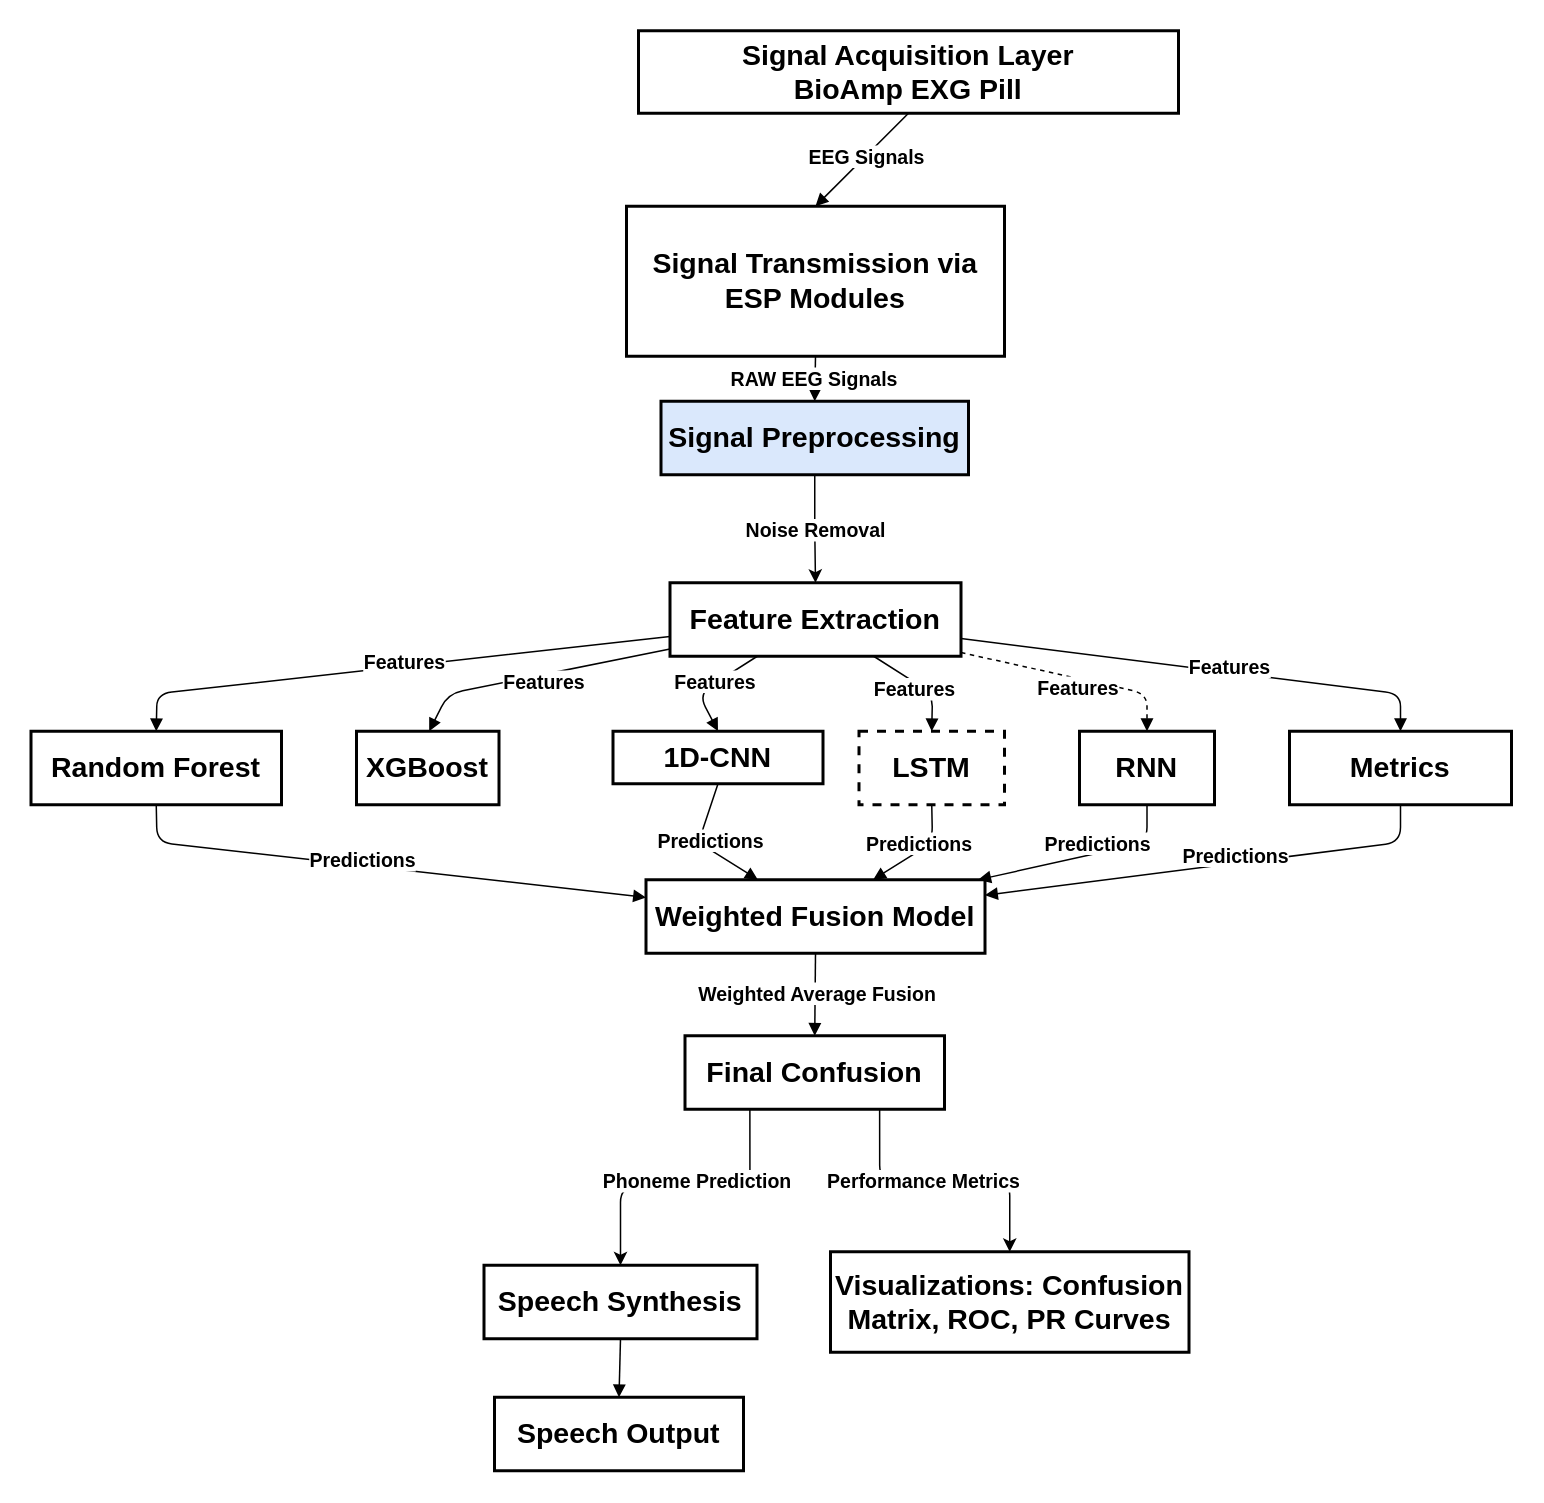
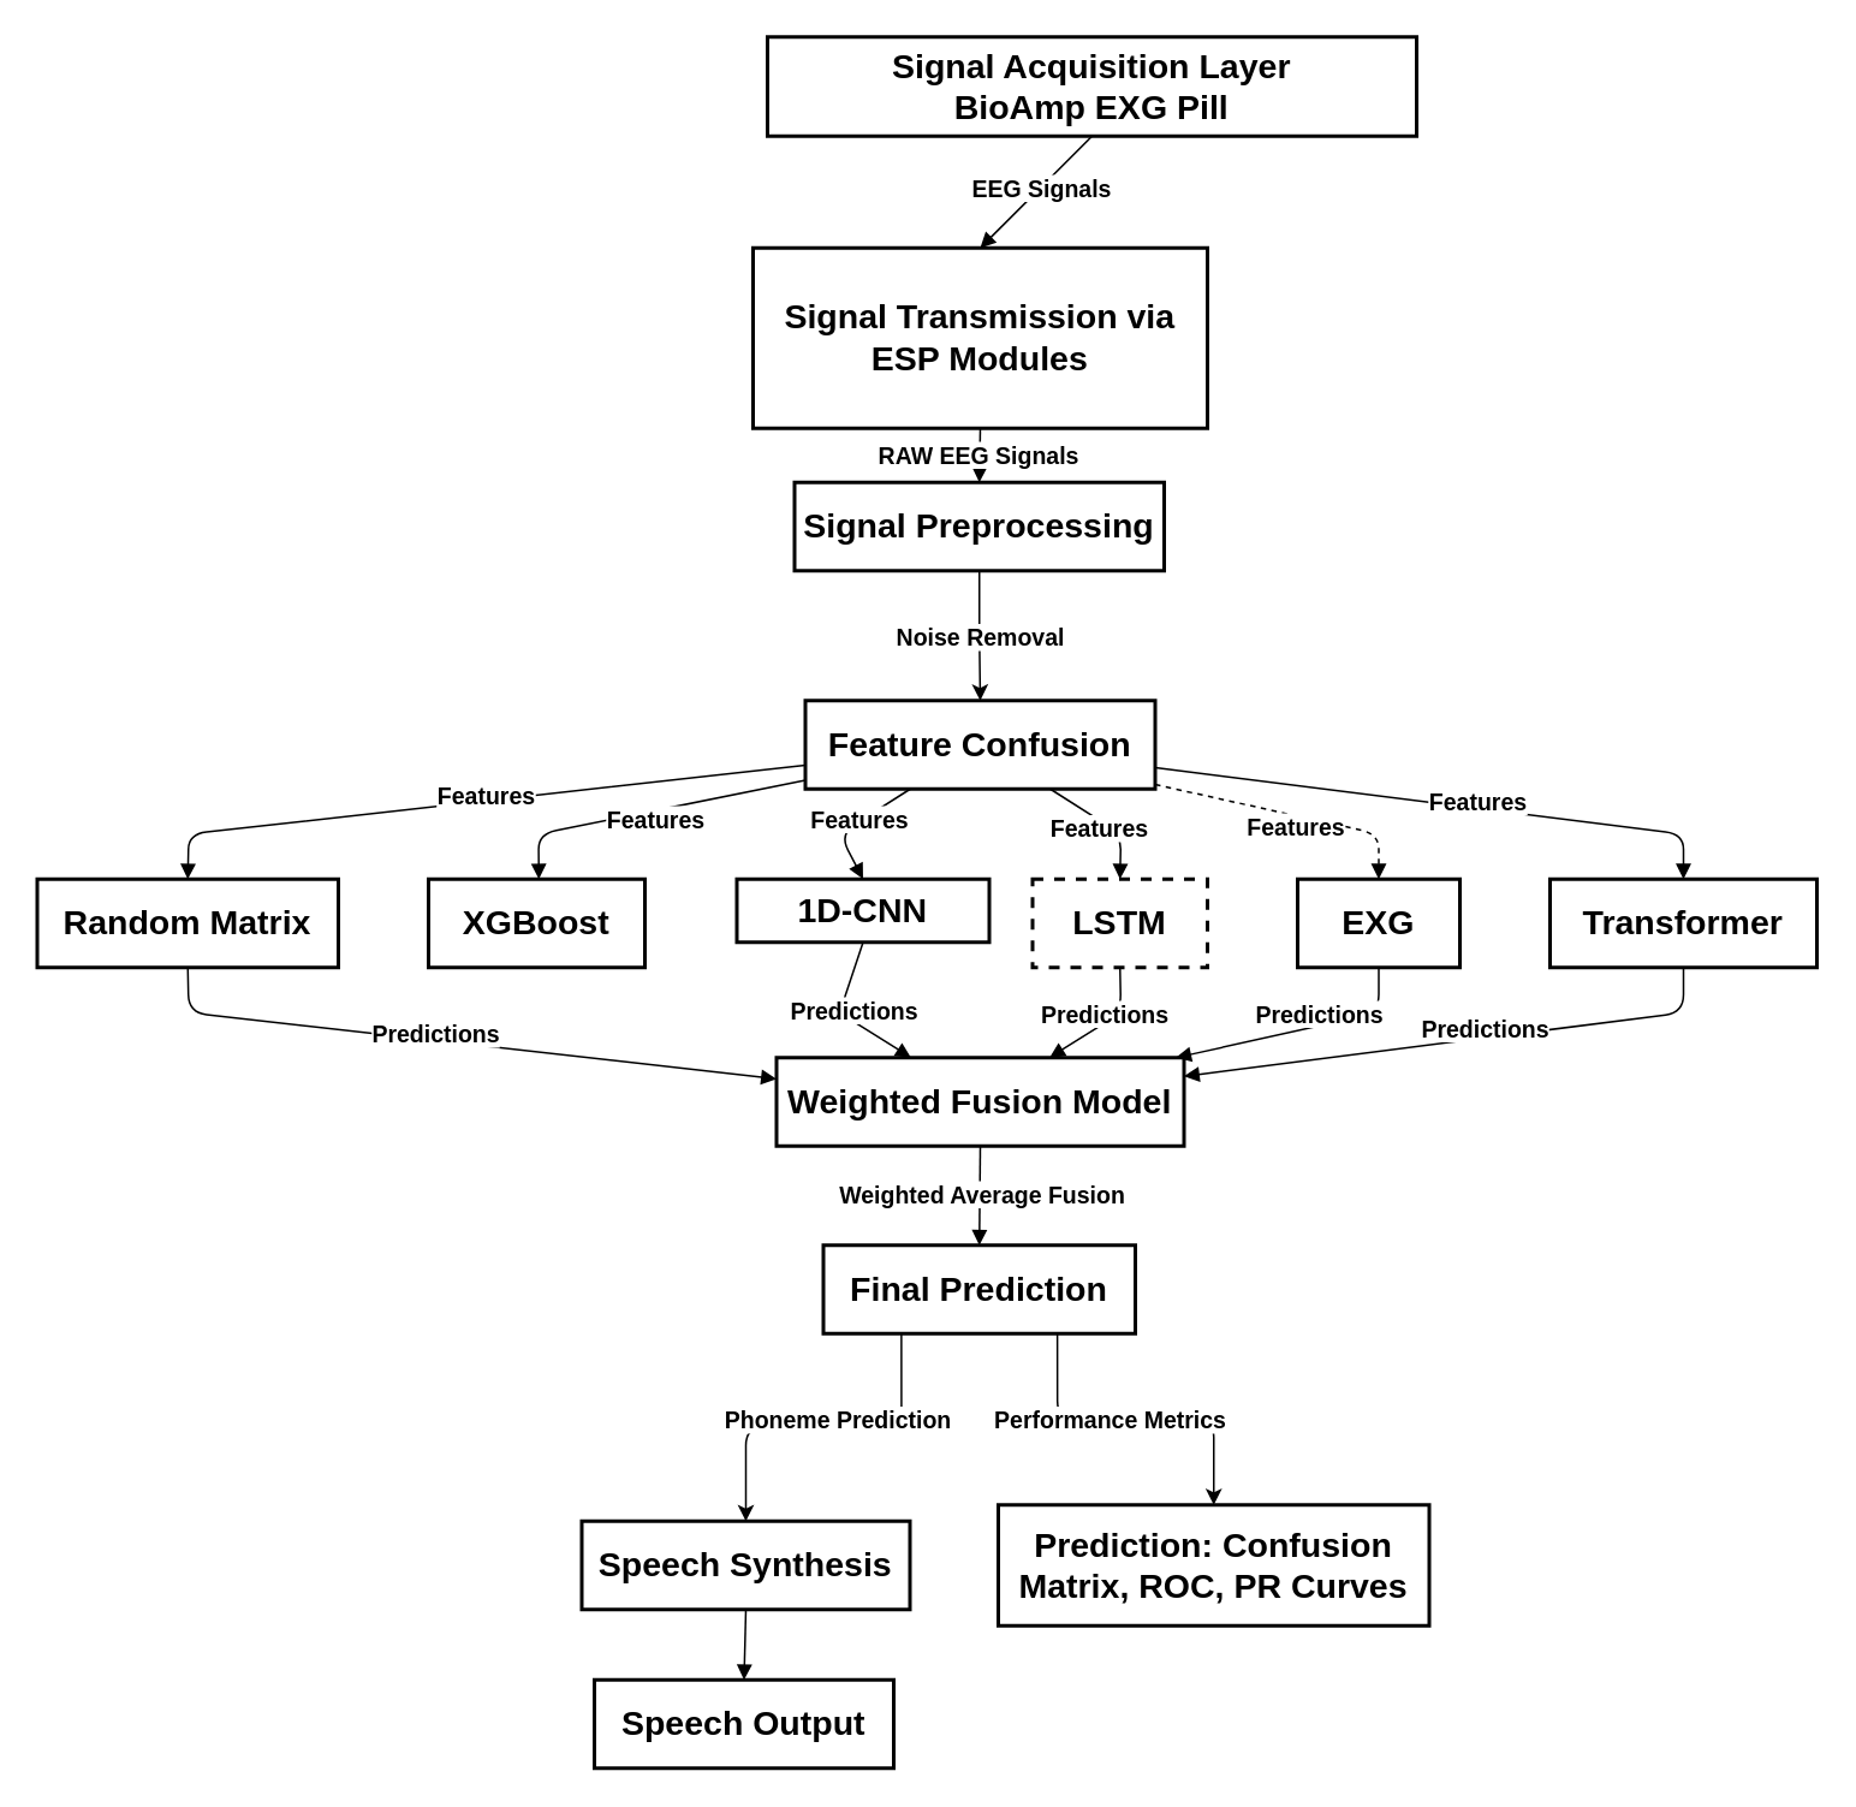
- <mxCell id="6" value="Signal Preprocessing" style="whiteSpace=wrap;strokeWidth=2;fontStyle=1;fontSize=19;fillColor=#dae8fc;" vertex="1" parent="1"><mxGeometry x="440" y="267" width="205" height="49" as="geometry" /></mxCell>
+ <mxCell id="6" value="Signal Preprocessing" style="whiteSpace=wrap;strokeWidth=2;fontStyle=1;fontSize=19;" vertex="1" parent="1"><mxGeometry x="440" y="267" width="205" height="49" as="geometry" /></mxCell>
- <mxCell id="7" value="Feature Extraction" style="whiteSpace=wrap;strokeWidth=2;fontStyle=1;fontSize=19;" vertex="1" parent="1"><mxGeometry x="446" y="388" width="194" height="49" as="geometry" /></mxCell>
+ <mxCell id="7" value="Feature Confusion" style="whiteSpace=wrap;strokeWidth=2;fontStyle=1;fontSize=19;" vertex="1" parent="1"><mxGeometry x="446" y="388" width="194" height="49" as="geometry" /></mxCell>
- <mxCell id="9" value="XGBoost" style="whiteSpace=wrap;strokeWidth=2;fontStyle=1;fontSize=19;" vertex="1" parent="1"><mxGeometry x="237" y="487" width="95" height="49" as="geometry" /></mxCell>
+ <mxCell id="9" value="XGBoost" style="whiteSpace=wrap;strokeWidth=2;fontStyle=1;fontSize=19;" vertex="1" parent="1"><mxGeometry x="237" y="487" width="120" height="49" as="geometry" /></mxCell>
- <mxCell id="8" value="Random Forest" style="whiteSpace=wrap;strokeWidth=2;fontStyle=1;fontSize=19;" vertex="1" parent="1"><mxGeometry x="20" y="487" width="167" height="49" as="geometry" /></mxCell>
+ <mxCell id="8" value="Random Matrix" style="whiteSpace=wrap;strokeWidth=2;fontStyle=1;fontSize=19;" vertex="1" parent="1"><mxGeometry x="20" y="487" width="167" height="49" as="geometry" /></mxCell>
- <mxCell id="12" value="RNN" style="whiteSpace=wrap;strokeWidth=2;fontStyle=1;fontSize=19;" vertex="1" parent="1"><mxGeometry x="719" y="487" width="90" height="49" as="geometry" /></mxCell>
+ <mxCell id="12" value="EXG" style="whiteSpace=wrap;strokeWidth=2;fontStyle=1;fontSize=19;" vertex="1" parent="1"><mxGeometry x="719" y="487" width="90" height="49" as="geometry" /></mxCell>
- <mxCell id="13" value="Metrics" style="whiteSpace=wrap;strokeWidth=2;fontStyle=1;fontSize=19;" vertex="1" parent="1"><mxGeometry x="859" y="487" width="148" height="49" as="geometry" /></mxCell>
+ <mxCell id="13" value="Transformer" style="whiteSpace=wrap;strokeWidth=2;fontStyle=1;fontSize=19;" vertex="1" parent="1"><mxGeometry x="859" y="487" width="148" height="49" as="geometry" /></mxCell>
- <mxCell id="19" value="Final Confusion" style="whiteSpace=wrap;strokeWidth=2;fontStyle=1;fontSize=19;" vertex="1" parent="1"><mxGeometry x="456" y="690" width="173" height="49" as="geometry" /></mxCell>
+ <mxCell id="19" value="Final Prediction" style="whiteSpace=wrap;strokeWidth=2;fontStyle=1;fontSize=19;" vertex="1" parent="1"><mxGeometry x="456" y="690" width="173" height="49" as="geometry" /></mxCell>
- <mxCell id="22" value="Visualizations: Confusion Matrix, ROC, PR Curves" style="whiteSpace=wrap;strokeWidth=2;fontStyle=1;fontSize=19;" vertex="1" parent="1"><mxGeometry x="553" y="834" width="239" height="67" as="geometry" /></mxCell>
+ <mxCell id="22" value="Prediction: Confusion Matrix, ROC, PR Curves" style="whiteSpace=wrap;strokeWidth=2;fontStyle=1;fontSize=19;" vertex="1" parent="1"><mxGeometry x="553" y="834" width="239" height="67" as="geometry" /></mxCell>
